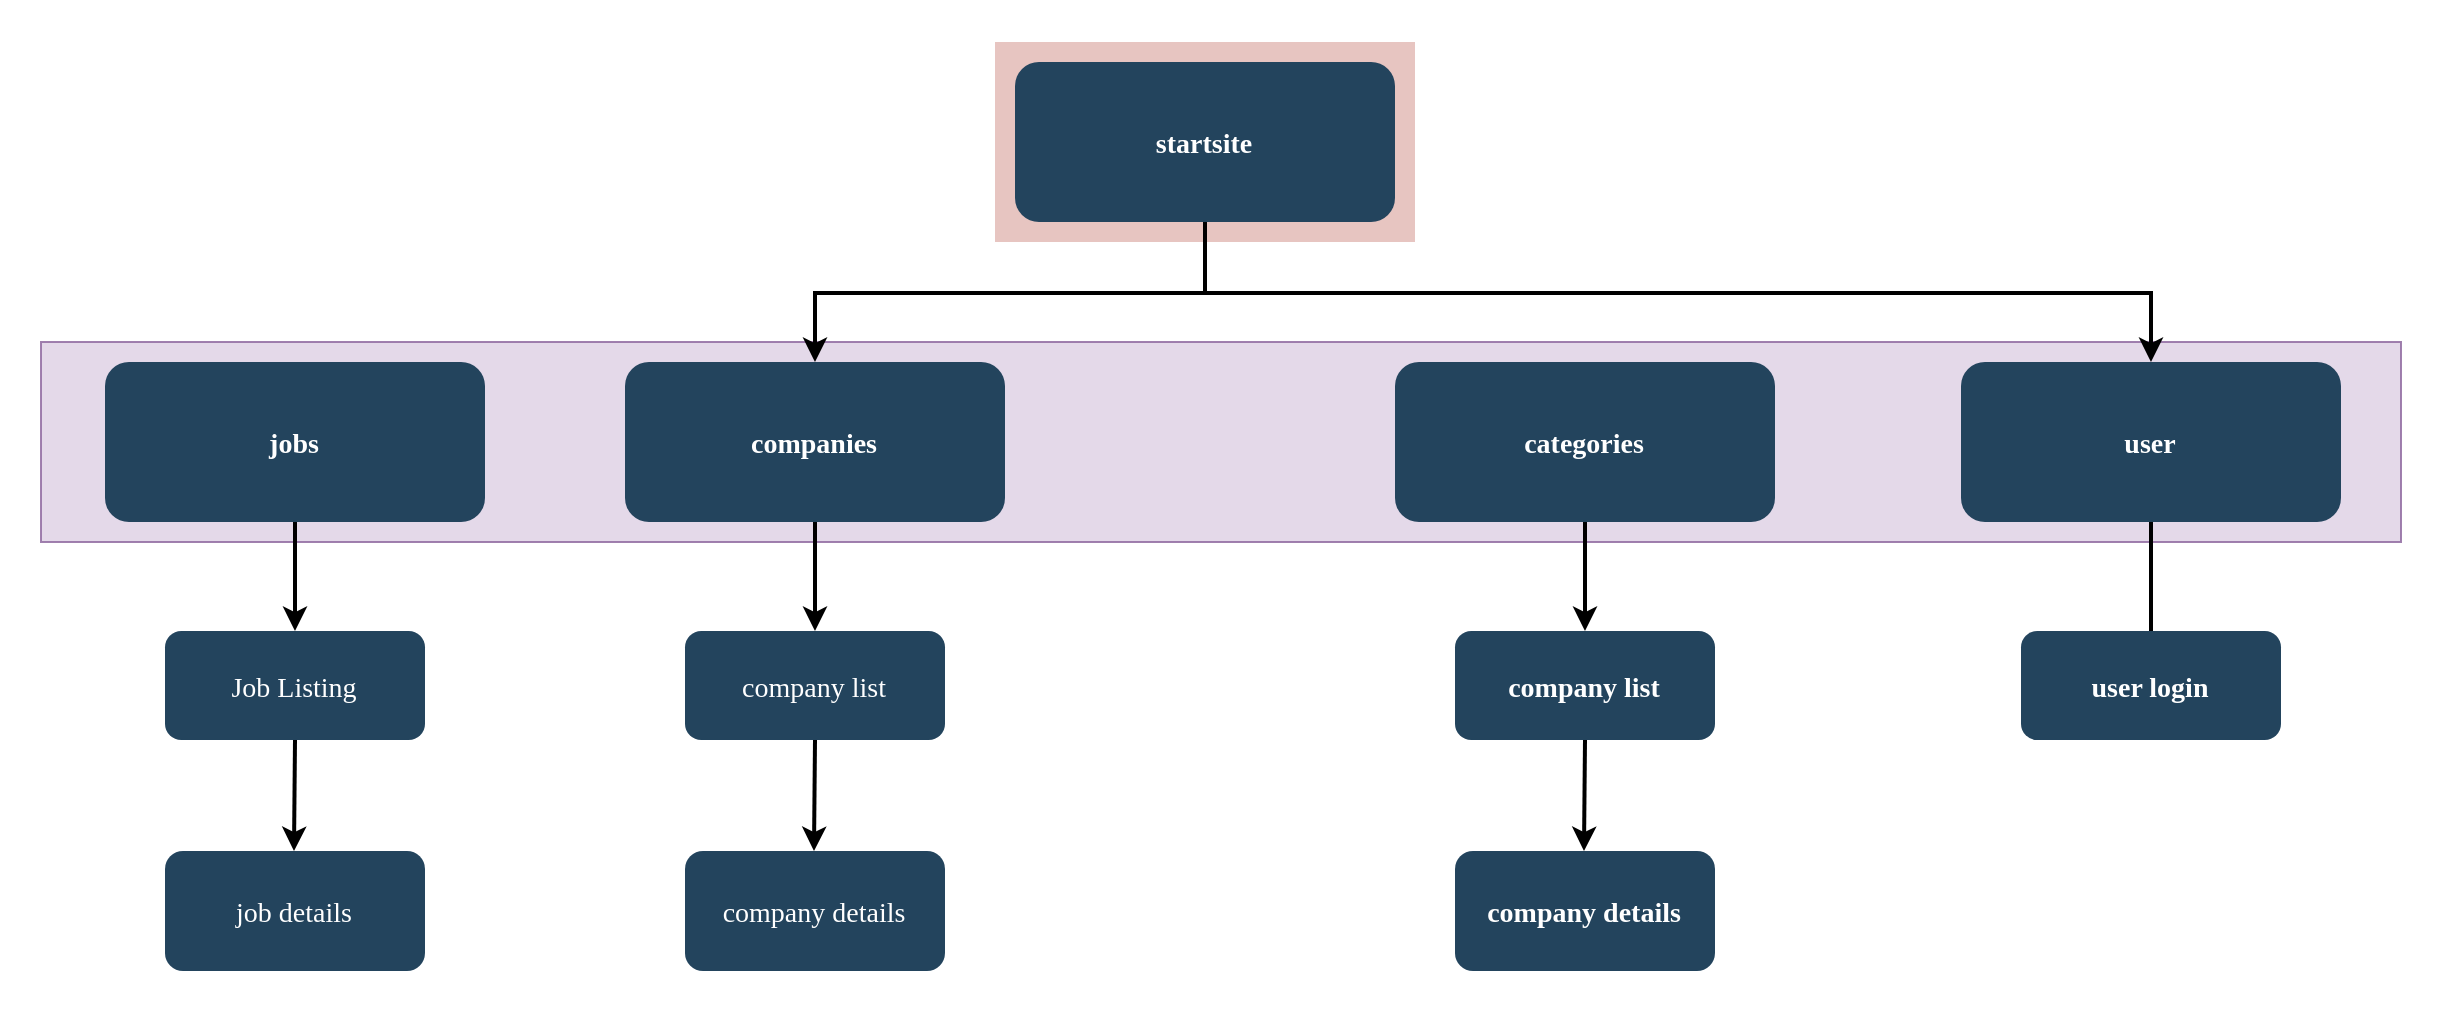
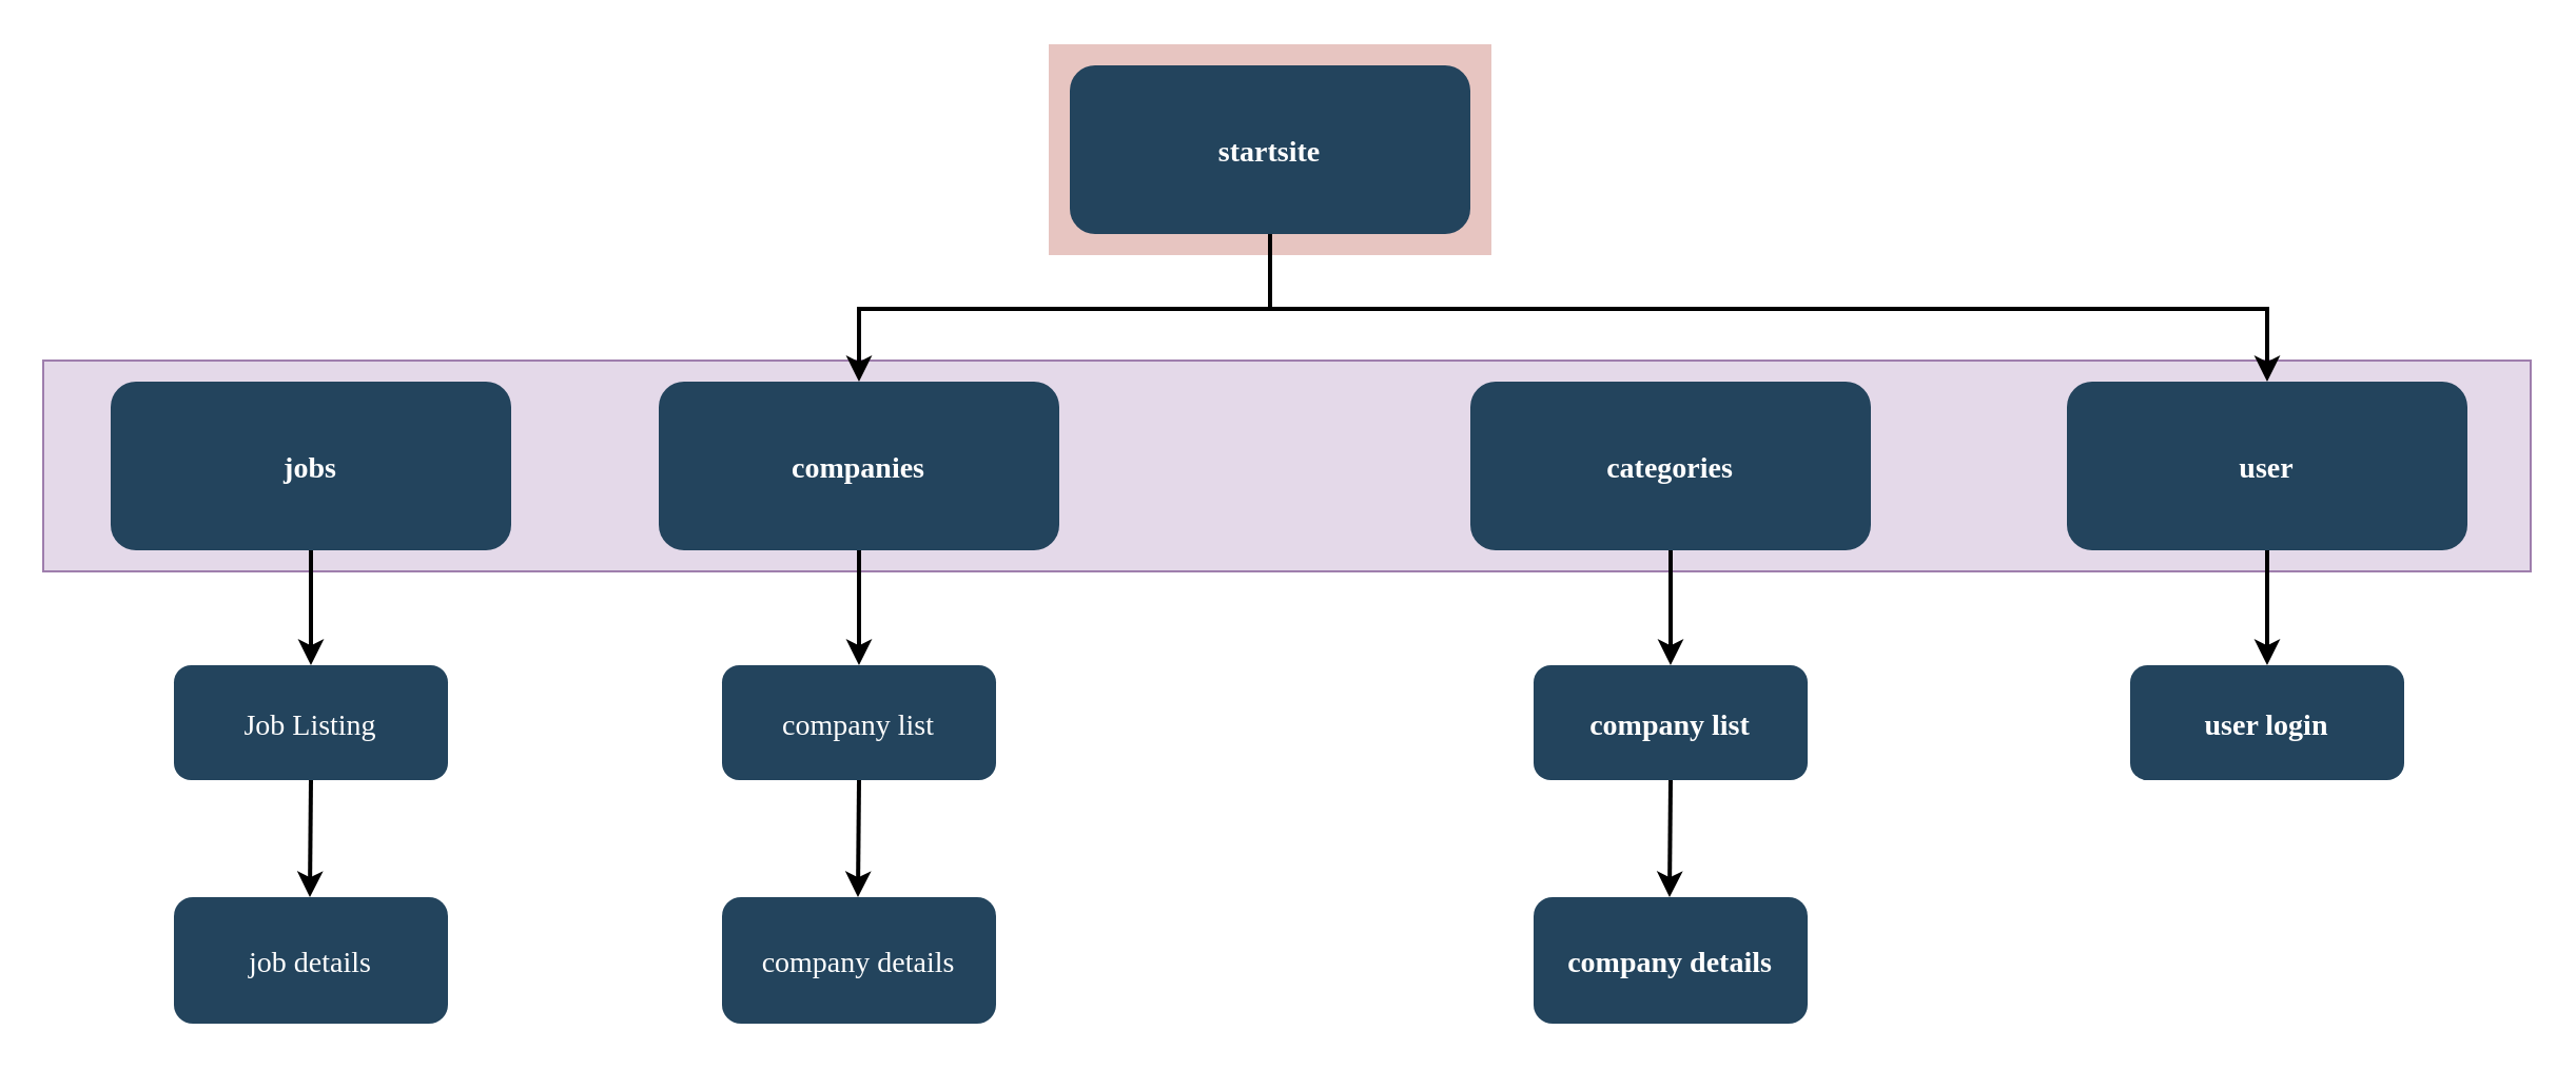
- <mxCell id="15" value="" style="edgeStyle=elbowEdgeStyle;elbow=vertical;strokeWidth=2;rounded=0;entryX=0.5;entryY=0;entryDx=0;entryDy=0;endArrow=none;" parent="1" source="5" target="24" edge="1"><mxGeometry x="-23" y="135.5" width="100" height="100" as="geometry"><mxPoint x="-273" y="80.5" as="sourcePoint" /><mxPoint x="1032" y="300.5" as="targetPoint" /></mxGeometry></mxCell>
+ <mxCell id="15" value="" style="edgeStyle=elbowEdgeStyle;elbow=vertical;strokeWidth=2;rounded=0;entryX=0.5;entryY=0;entryDx=0;entryDy=0;" parent="1" source="5" target="24" edge="1"><mxGeometry x="-23" y="135.5" width="100" height="100" as="geometry"><mxPoint x="-273" y="80.5" as="sourcePoint" /><mxPoint x="1032" y="300.5" as="targetPoint" /></mxGeometry></mxCell>
